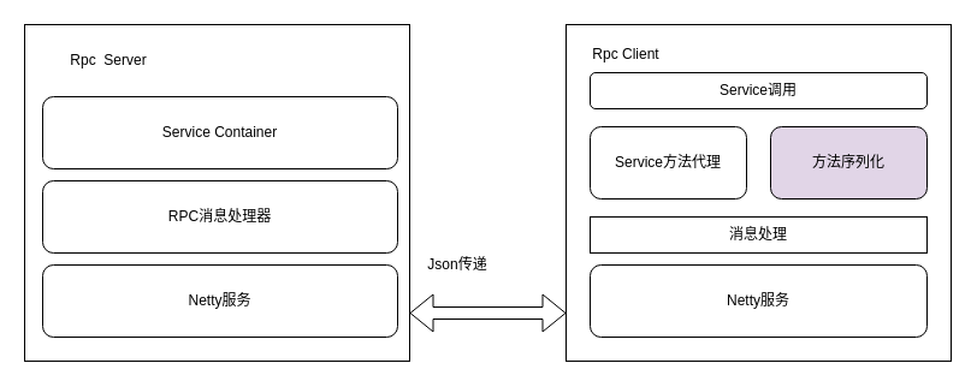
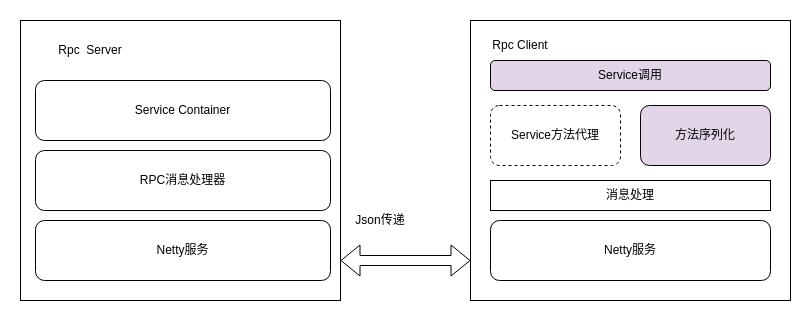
- <mxCell id="12" value="Service调用" style="rounded=1;whiteSpace=wrap;html=1;" vertex="1" parent="1"><mxGeometry x="490" y="60" width="280" height="30" as="geometry" /></mxCell>
+ <mxCell id="12" value="Service调用" style="rounded=1;whiteSpace=wrap;html=1;fillColor=#e1d5e7;" vertex="1" parent="1"><mxGeometry x="490" y="60" width="280" height="30" as="geometry" /></mxCell>
- <mxCell id="10" value="Service方法代理" style="rounded=1;whiteSpace=wrap;html=1;" vertex="1" parent="1"><mxGeometry x="490" y="105" width="130" height="60" as="geometry" /></mxCell>
+ <mxCell id="10" value="Service方法代理" style="rounded=1;whiteSpace=wrap;html=1;dashed=1;" vertex="1" parent="1"><mxGeometry x="490" y="105" width="130" height="60" as="geometry" /></mxCell>
